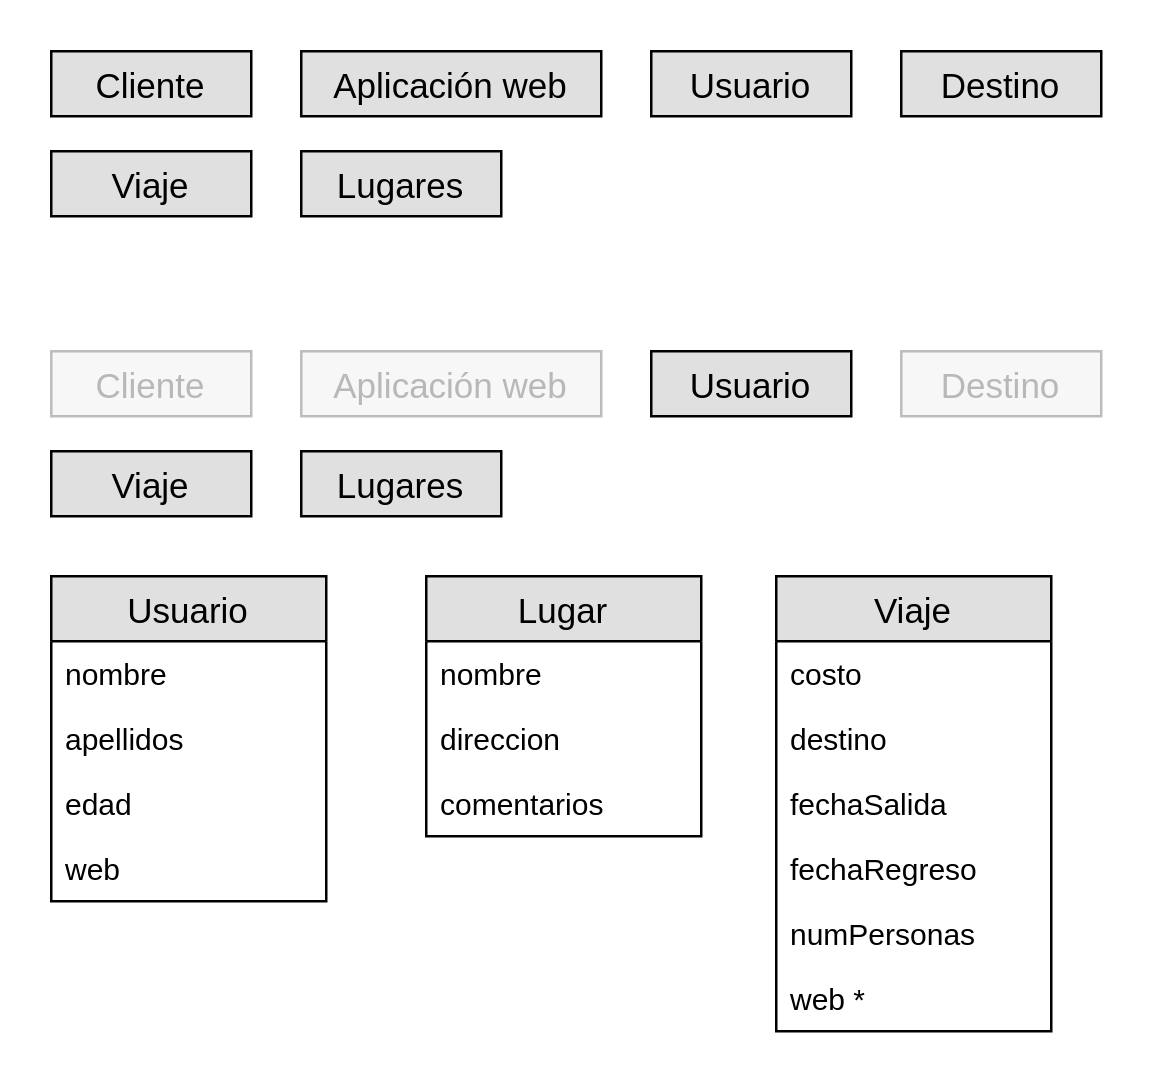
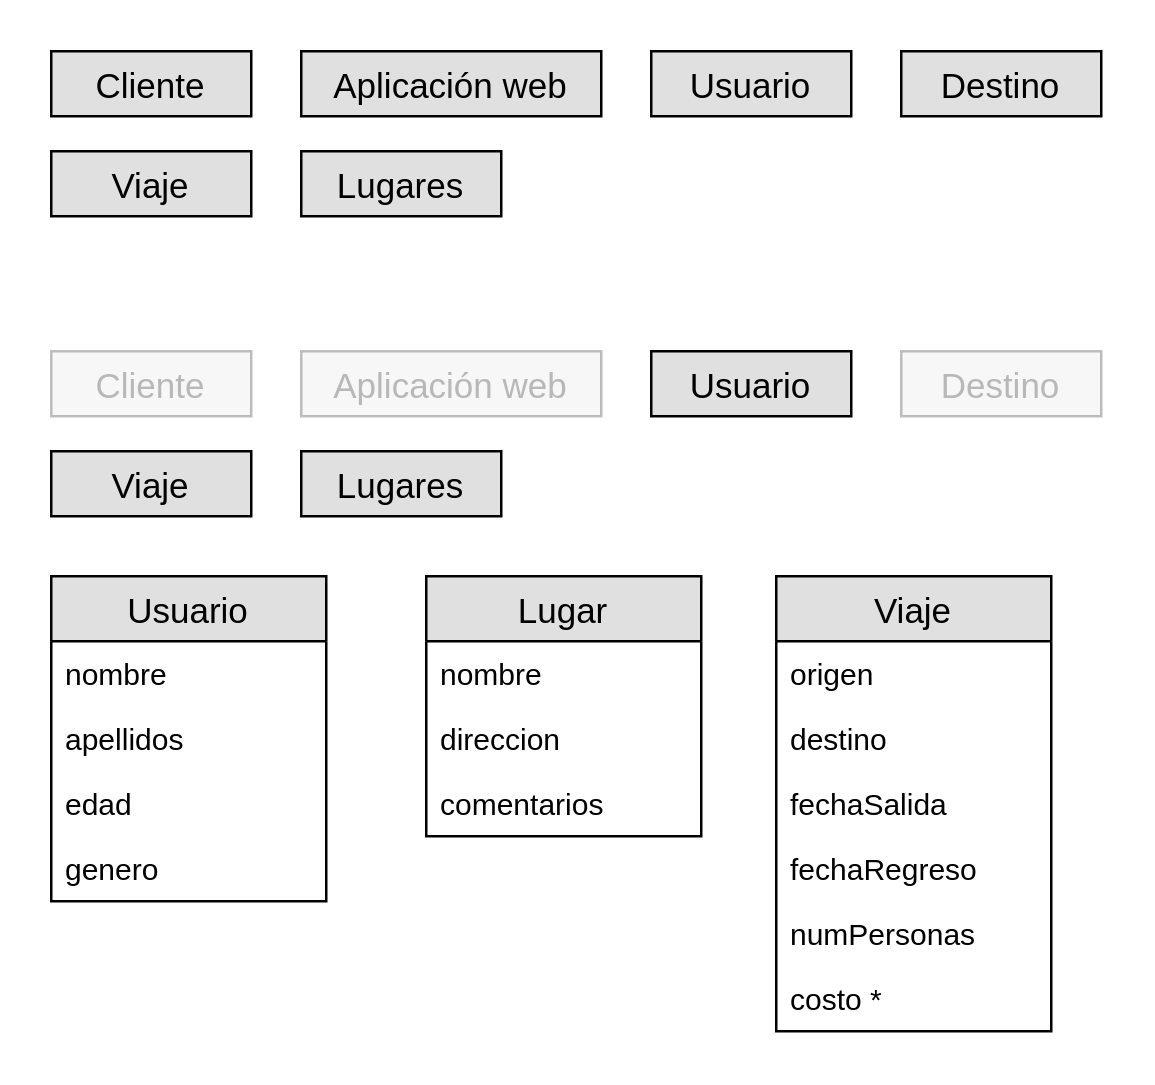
- <mxCell id="24" value="costo" style="text;strokeColor=none;fillColor=none;spacingLeft=4;spacingRight=4;overflow=hidden;rotatable=0;points=[[0,0.5],[1,0.5]];portConstraint=eastwest;fontSize=12;" vertex="1" parent="23"><mxGeometry y="26" width="110" height="26" as="geometry" /></mxCell>
+ <mxCell id="24" value="origen" style="text;strokeColor=none;fillColor=none;spacingLeft=4;spacingRight=4;overflow=hidden;rotatable=0;points=[[0,0.5],[1,0.5]];portConstraint=eastwest;fontSize=12;" vertex="1" parent="23"><mxGeometry y="26" width="110" height="26" as="geometry" /></mxCell>
- <mxCell id="18" value="web" style="text;strokeColor=none;fillColor=none;spacingLeft=4;spacingRight=4;overflow=hidden;rotatable=0;points=[[0,0.5],[1,0.5]];portConstraint=eastwest;fontSize=12;" vertex="1" parent="14"><mxGeometry y="104" width="110" height="26" as="geometry" /></mxCell>
+ <mxCell id="18" value="genero" style="text;strokeColor=none;fillColor=none;spacingLeft=4;spacingRight=4;overflow=hidden;rotatable=0;points=[[0,0.5],[1,0.5]];portConstraint=eastwest;fontSize=12;" vertex="1" parent="14"><mxGeometry y="104" width="110" height="26" as="geometry" /></mxCell>
- <mxCell id="29" value="web *" style="text;strokeColor=none;fillColor=none;spacingLeft=4;spacingRight=4;overflow=hidden;rotatable=0;points=[[0,0.5],[1,0.5]];portConstraint=eastwest;fontSize=12;" vertex="1" parent="23"><mxGeometry y="156" width="110" height="26" as="geometry" /></mxCell>
+ <mxCell id="29" value="costo *" style="text;strokeColor=none;fillColor=none;spacingLeft=4;spacingRight=4;overflow=hidden;rotatable=0;points=[[0,0.5],[1,0.5]];portConstraint=eastwest;fontSize=12;" vertex="1" parent="23"><mxGeometry y="156" width="110" height="26" as="geometry" /></mxCell>
